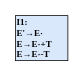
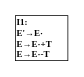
- <mxCell id="2" value="&lt;b&gt;&lt;font face=&quot;Verdana&quot;&gt;I1:&lt;br&gt;E'→E&lt;/font&gt;&lt;/b&gt;&lt;b&gt;&lt;font face=&quot;Verdana&quot;&gt;·&lt;/font&gt;&lt;/b&gt;&lt;b&gt;&lt;font face=&quot;Verdana&quot;&gt;&lt;br&gt;E→E&lt;/font&gt;&lt;/b&gt;&lt;b&gt;&lt;font face=&quot;Verdana&quot;&gt;·&lt;/font&gt;&lt;/b&gt;&lt;b&gt;&lt;font face=&quot;Verdana&quot;&gt;+T&lt;br&gt;E→E&lt;/font&gt;&lt;/b&gt;&lt;b&gt;&lt;font face=&quot;Verdana&quot;&gt;·&lt;/font&gt;&lt;/b&gt;&lt;b&gt;&lt;font face=&quot;Verdana&quot;&gt;-T&lt;br&gt;&lt;/font&gt;&lt;/b&gt;" style="rounded=0;whiteSpace=wrap;html=1;align=left;fillColor=#dae8fc;" vertex="1" parent="1"><mxGeometry x="20" y="20" width="70" height="60" as="geometry" /></mxCell>
+ <mxCell id="2" value="&lt;b&gt;&lt;font face=&quot;Verdana&quot;&gt;I1:&lt;br&gt;E'→E&lt;/font&gt;&lt;/b&gt;&lt;b&gt;&lt;font face=&quot;Verdana&quot;&gt;·&lt;/font&gt;&lt;/b&gt;&lt;b&gt;&lt;font face=&quot;Verdana&quot;&gt;&lt;br&gt;E→E&lt;/font&gt;&lt;/b&gt;&lt;b&gt;&lt;font face=&quot;Verdana&quot;&gt;·&lt;/font&gt;&lt;/b&gt;&lt;b&gt;&lt;font face=&quot;Verdana&quot;&gt;+T&lt;br&gt;E→E&lt;/font&gt;&lt;/b&gt;&lt;b&gt;&lt;font face=&quot;Verdana&quot;&gt;·&lt;/font&gt;&lt;/b&gt;&lt;b&gt;&lt;font face=&quot;Verdana&quot;&gt;-T&lt;br&gt;&lt;/font&gt;&lt;/b&gt;" style="rounded=0;whiteSpace=wrap;html=1;align=left;" vertex="1" parent="1"><mxGeometry x="20" y="20" width="70" height="60" as="geometry" /></mxCell>
